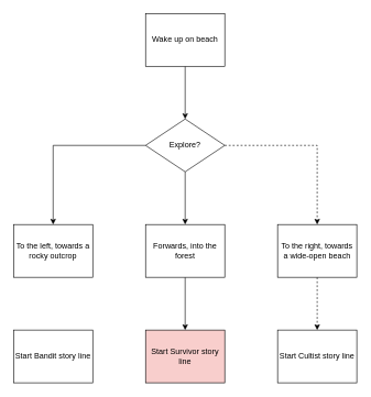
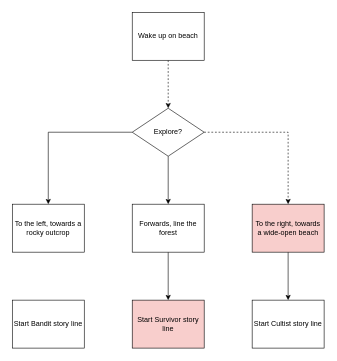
- <mxCell id="2" value="" style="edgeStyle=orthogonalEdgeStyle;rounded=0;orthogonalLoop=1;jettySize=auto;html=1;" parent="1" source="3" target="7" edge="1"><mxGeometry relative="1" as="geometry"><mxPoint x="280" y="180" as="targetPoint" /></mxGeometry></mxCell>
+ <mxCell id="2" value="" style="edgeStyle=orthogonalEdgeStyle;rounded=0;orthogonalLoop=1;jettySize=auto;html=1;dashed=1;" parent="1" source="3" target="7" edge="1"><mxGeometry relative="1" as="geometry"><mxPoint x="280" y="180" as="targetPoint" /></mxGeometry></mxCell>
- <mxCell id="12" value="Forwards, into the forest" style="rounded=0;whiteSpace=wrap;html=1;" parent="1" vertex="1"><mxGeometry x="220" y="340" width="120" height="80" as="geometry" /></mxCell>
+ <mxCell id="12" value="Forwards, line the forest" style="rounded=0;whiteSpace=wrap;html=1;" parent="1" vertex="1"><mxGeometry x="220" y="340" width="120" height="80" as="geometry" /></mxCell>
- <mxCell id="10" value="To the right, towards a wide-open beach" style="rounded=0;whiteSpace=wrap;html=1;" parent="1" vertex="1"><mxGeometry x="420" y="340" width="120" height="80" as="geometry" /></mxCell>
+ <mxCell id="10" value="To the right, towards a wide-open beach" style="rounded=0;whiteSpace=wrap;html=1;fillColor=#f8cecc;" parent="1" vertex="1"><mxGeometry x="420" y="340" width="120" height="80" as="geometry" /></mxCell>
- <mxCell id="9" value="" style="edgeStyle=orthogonalEdgeStyle;rounded=0;orthogonalLoop=1;jettySize=auto;html=1;dashed=1;" parent="1" source="10" target="15" edge="1"><mxGeometry relative="1" as="geometry" /></mxCell>
+ <mxCell id="9" value="" style="edgeStyle=orthogonalEdgeStyle;rounded=0;orthogonalLoop=1;jettySize=auto;html=1;" parent="1" source="10" target="15" edge="1"><mxGeometry relative="1" as="geometry" /></mxCell>
